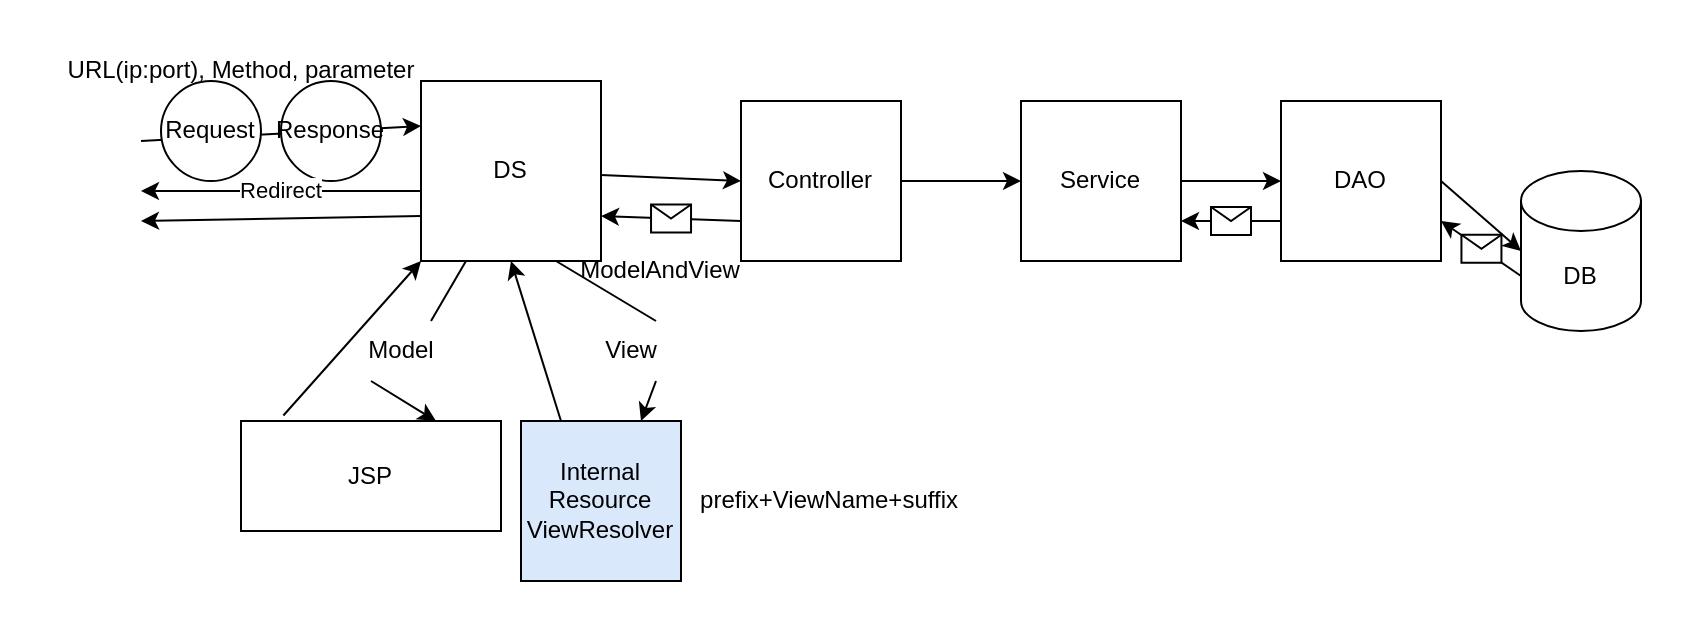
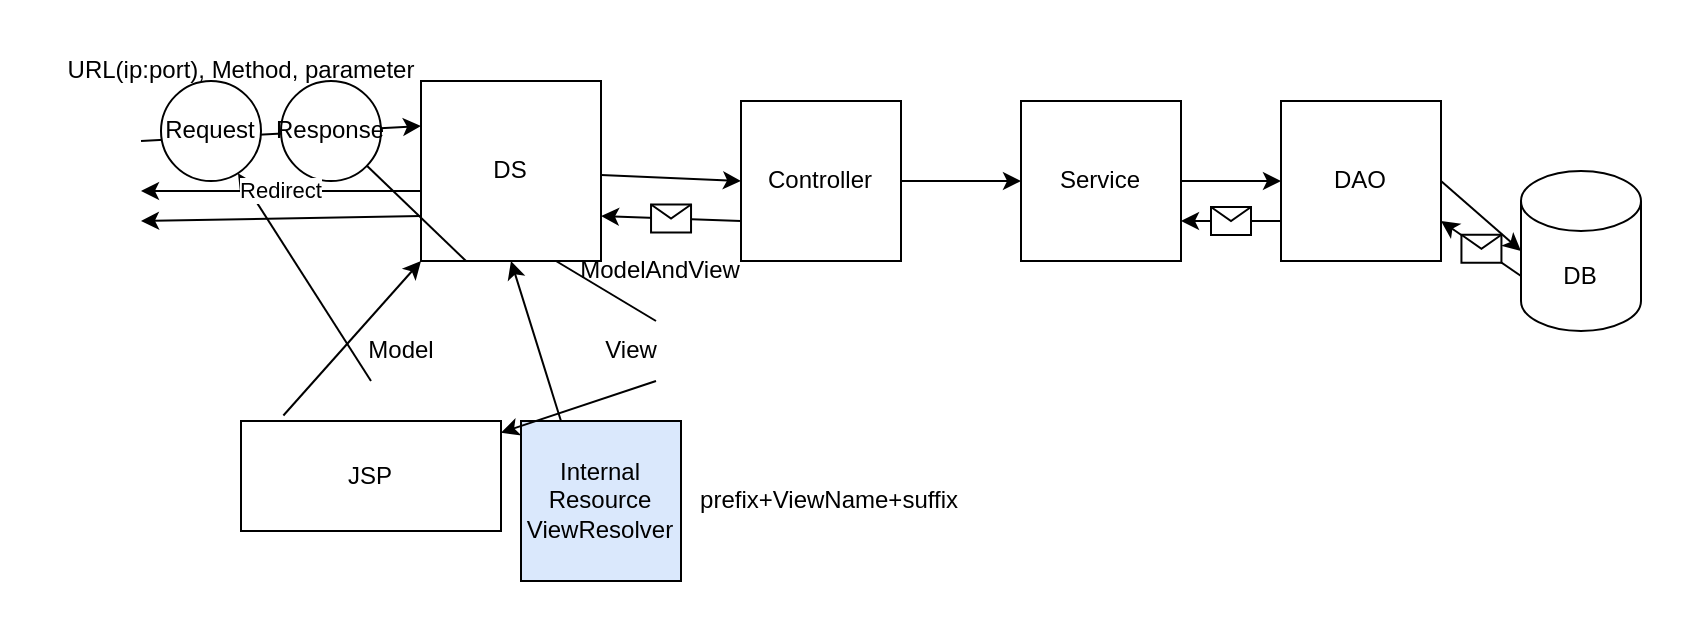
- <mxCell id="25" value="" style="endArrow=none;html=1;rounded=0;exitX=0.25;exitY=1;exitDx=0;exitDy=0;entryX=0.75;entryY=0;entryDx=0;entryDy=0;" edge="1" parent="1" source="7" target="26"><mxGeometry width="50" height="50" relative="1" as="geometry"><mxPoint x="220" y="130" as="sourcePoint" /><mxPoint x="180" y="210" as="targetPoint" /></mxGeometry></mxCell>
+ <mxCell id="25" value="" style="endArrow=none;html=1;rounded=0;exitX=0.25;exitY=1;exitDx=0;exitDy=0;" edge="1" parent="1" source="7" target="33"><mxGeometry width="50" height="50" relative="1" as="geometry"><mxPoint x="220" y="130" as="sourcePoint" /><mxPoint x="180" y="210" as="targetPoint" /></mxGeometry></mxCell>
- <mxCell id="20" value="" style="endArrow=classic;html=1;rounded=0;exitX=0.75;exitY=1;exitDx=0;exitDy=0;entryX=0.75;entryY=0;entryDx=0;entryDy=0;startArrow=none;" edge="1" parent="1" source="28" target="8"><mxGeometry width="50" height="50" relative="1" as="geometry"><mxPoint x="450" y="80" as="sourcePoint" /><mxPoint x="500" y="30" as="targetPoint" /></mxGeometry></mxCell>
+ <mxCell id="20" value="" style="endArrow=classic;html=1;rounded=0;exitX=0.75;exitY=1;exitDx=0;exitDy=0;startArrow=none;" edge="1" parent="1" source="28" target="6"><mxGeometry width="50" height="50" relative="1" as="geometry"><mxPoint x="450" y="80" as="sourcePoint" /><mxPoint x="500" y="30" as="targetPoint" /></mxGeometry></mxCell>
- <mxCell id="23" value="" style="endArrow=classic;html=1;rounded=0;exitX=0.25;exitY=1;exitDx=0;exitDy=0;entryX=0.75;entryY=0;entryDx=0;entryDy=0;startArrow=none;" edge="1" parent="1" source="26" target="6"><mxGeometry width="50" height="50" relative="1" as="geometry"><mxPoint x="90" y="180" as="sourcePoint" /><mxPoint x="140" y="130" as="targetPoint" /></mxGeometry></mxCell>
+ <mxCell id="23" value="" style="endArrow=classic;html=1;rounded=0;exitX=0.25;exitY=1;exitDx=0;exitDy=0;startArrow=none;" edge="1" parent="1" source="26" target="32"><mxGeometry width="50" height="50" relative="1" as="geometry"><mxPoint x="90" y="180" as="sourcePoint" /><mxPoint x="140" y="130" as="targetPoint" /></mxGeometry></mxCell>
